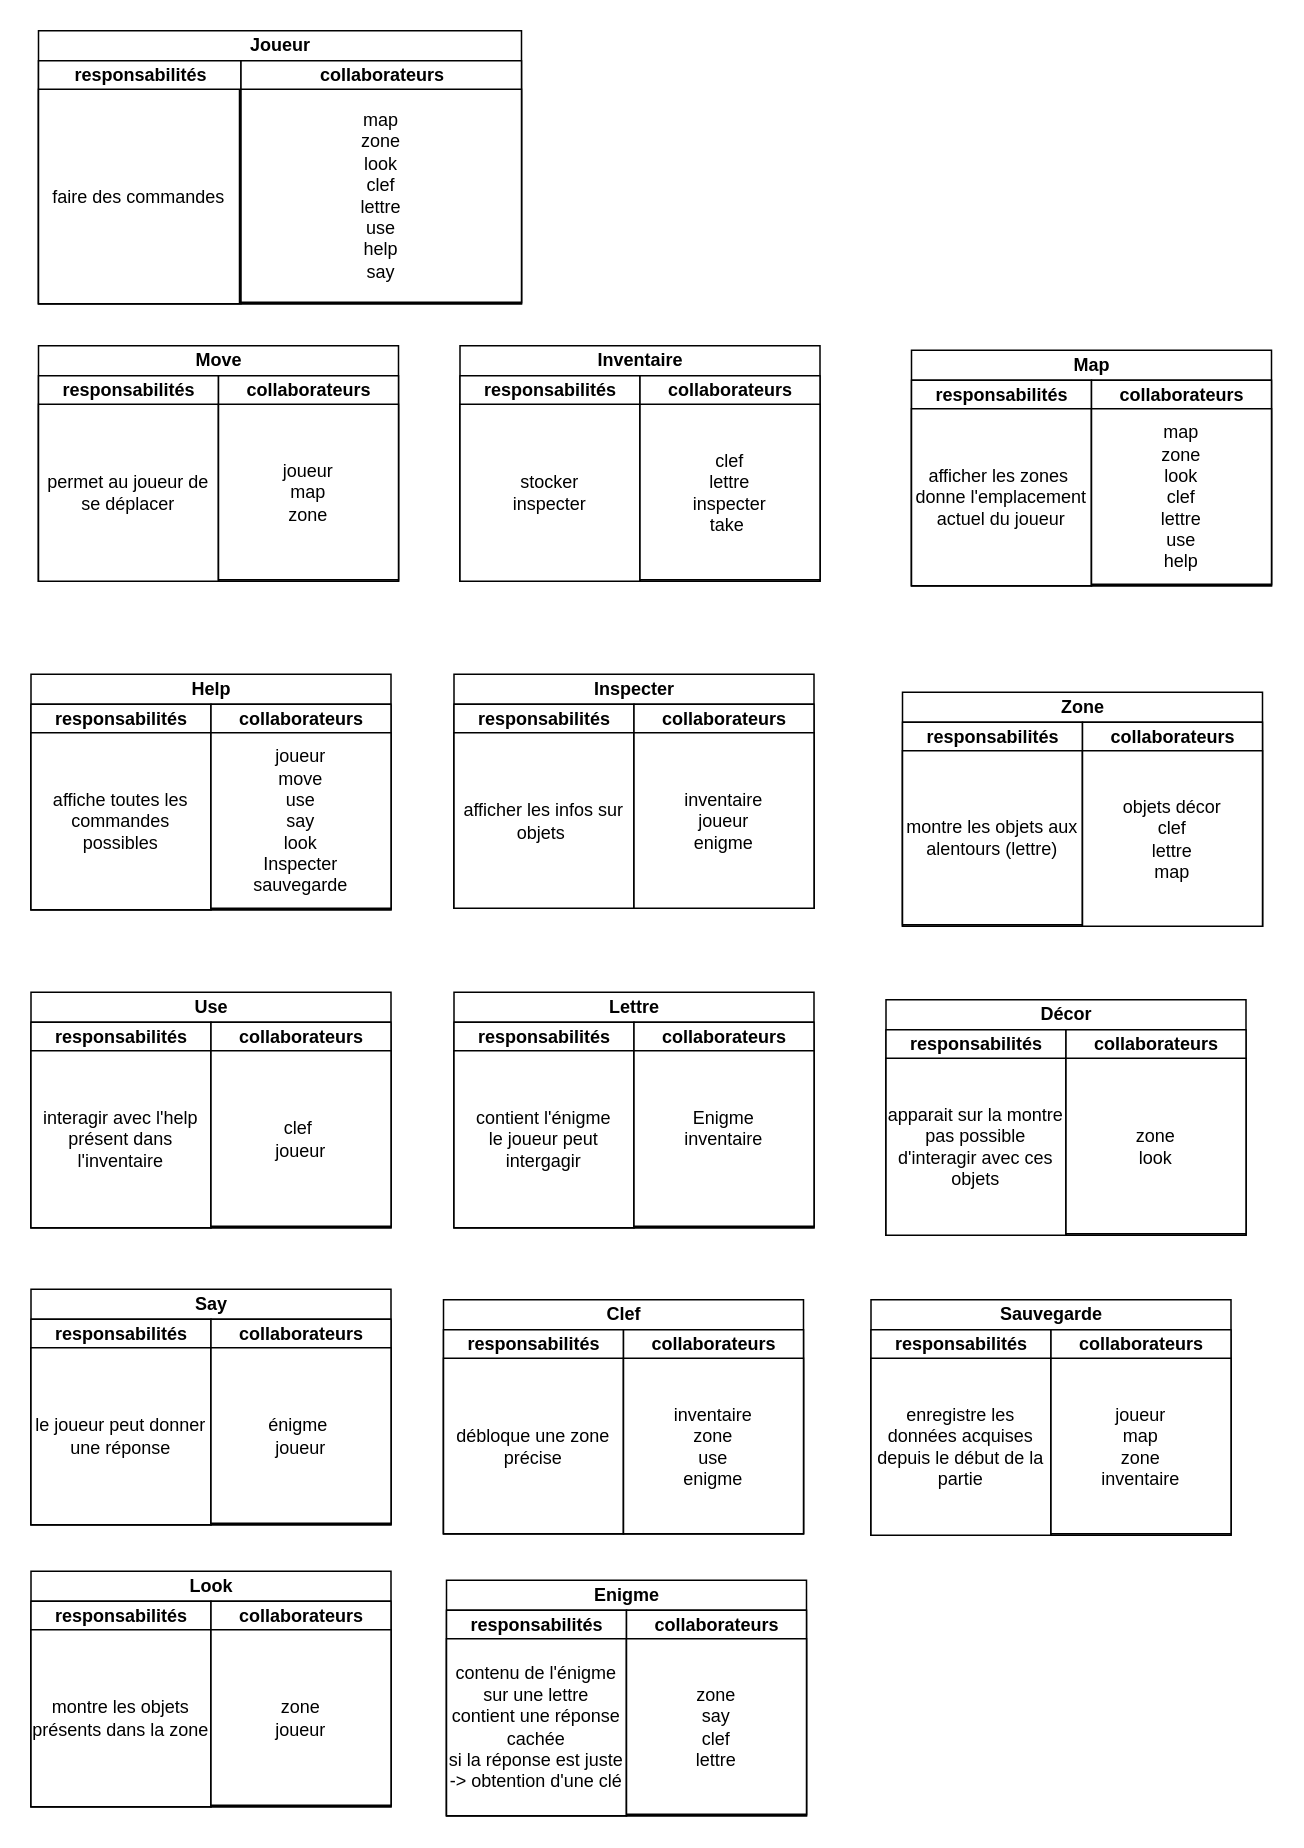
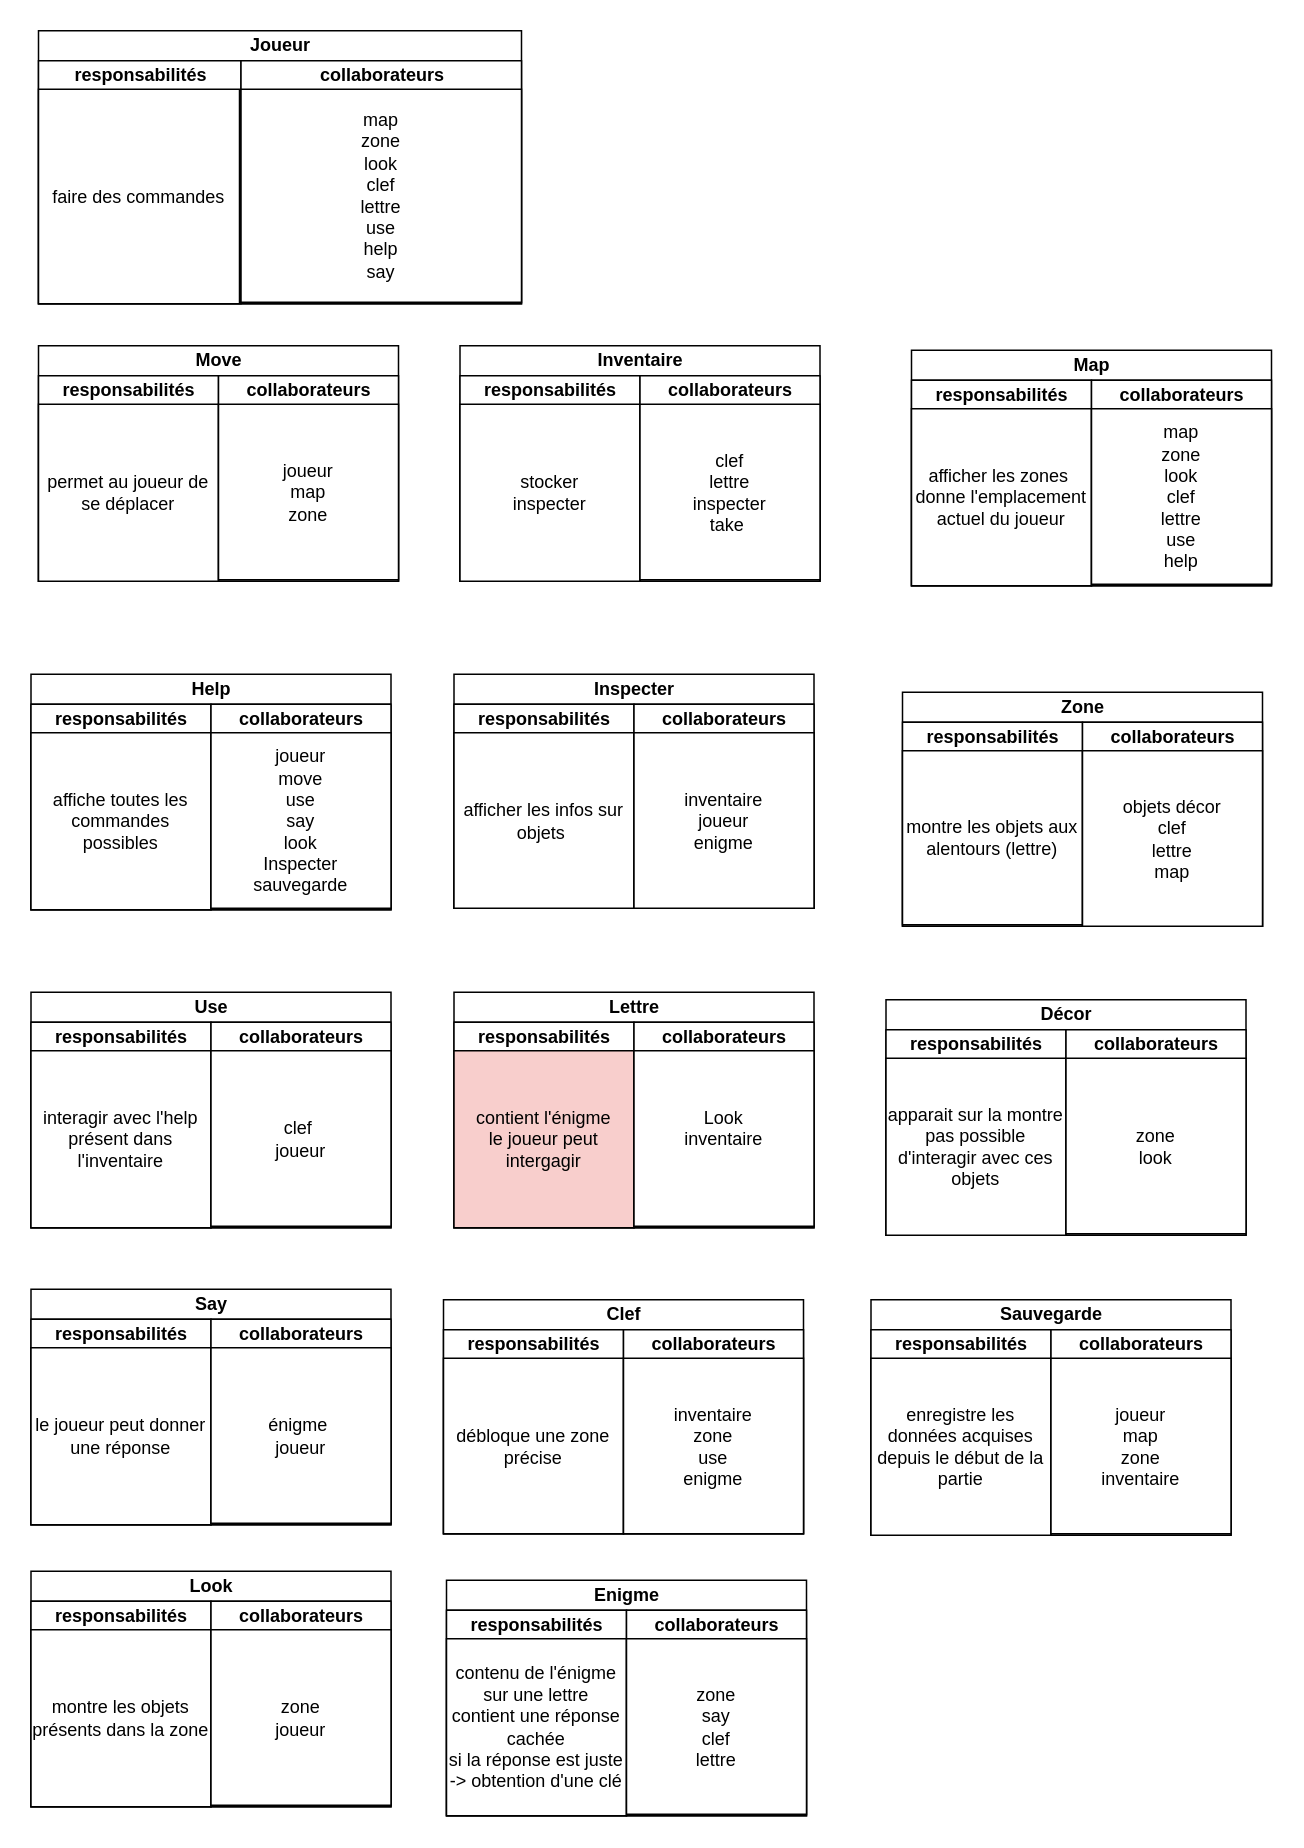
- <mxCell id="59" value="contient l'énigme&lt;div&gt;le joueur peut intergagir&lt;/div&gt;" style="whiteSpace=wrap;html=1;" parent="58" vertex="1"><mxGeometry y="19" width="120" height="118" as="geometry" /></mxCell>
+ <mxCell id="59" value="contient l'énigme&lt;div&gt;le joueur peut intergagir&lt;/div&gt;" style="whiteSpace=wrap;html=1;fillColor=#f8cecc;" parent="58" vertex="1"><mxGeometry y="19" width="120" height="118" as="geometry" /></mxCell>
- <mxCell id="61" value="&lt;div&gt;Enigme&lt;/div&gt;&lt;div&gt;inventaire&lt;/div&gt;&lt;div&gt;&lt;br&gt;&lt;/div&gt;" style="whiteSpace=wrap;html=1;" parent="60" vertex="1"><mxGeometry y="19" width="120" height="117" as="geometry" /></mxCell>
+ <mxCell id="61" value="&lt;div&gt;Look&lt;/div&gt;&lt;div&gt;inventaire&lt;/div&gt;&lt;div&gt;&lt;br&gt;&lt;/div&gt;" style="whiteSpace=wrap;html=1;" parent="60" vertex="1"><mxGeometry y="19" width="120" height="117" as="geometry" /></mxCell>
